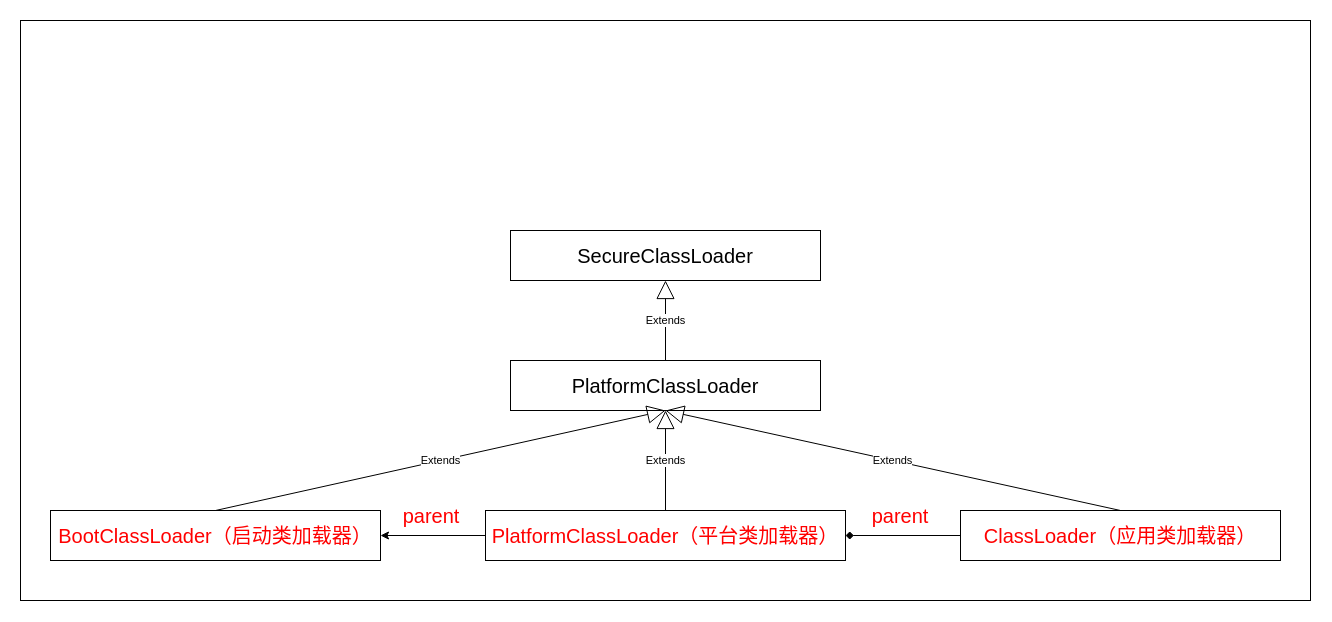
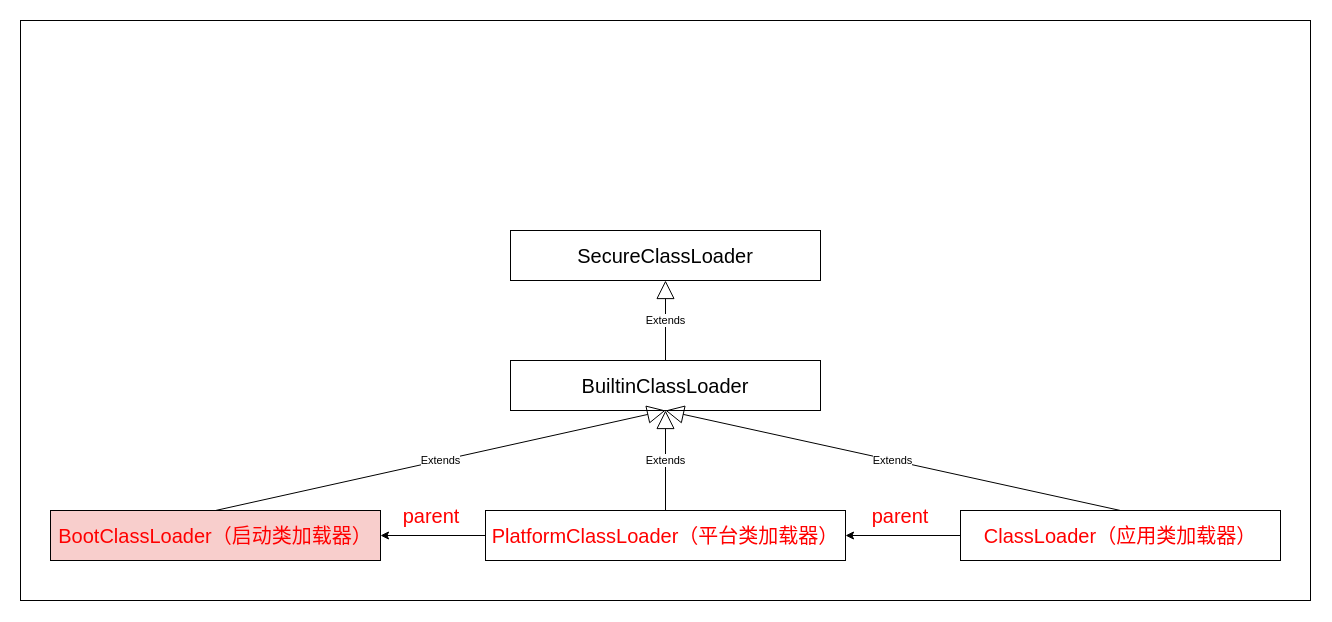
- <mxCell id="4" value="PlatformClassLoader" style="html=1;whiteSpace=wrap;fontSize=20;fontStyle=0;" parent="1" vertex="1"><mxGeometry x="510" y="360" width="310" height="50" as="geometry" /></mxCell>
+ <mxCell id="4" value="BuiltinClassLoader" style="html=1;whiteSpace=wrap;fontSize=20;fontStyle=0;" parent="1" vertex="1"><mxGeometry x="510" y="360" width="310" height="50" as="geometry" /></mxCell>
- <mxCell id="10" value="BootClassLoader（启动类加载器）" style="html=1;whiteSpace=wrap;fontSize=20;fontStyle=0;fontColor=#FF0000;" parent="1" vertex="1"><mxGeometry x="50" y="510" width="330" height="50" as="geometry" /></mxCell>
+ <mxCell id="10" value="BootClassLoader（启动类加载器）" style="html=1;whiteSpace=wrap;fontSize=20;fontStyle=0;fontColor=#FF0000;fillColor=#f8cecc;" parent="1" vertex="1"><mxGeometry x="50" y="510" width="330" height="50" as="geometry" /></mxCell>
- <mxCell id="12" value="" style="endArrow=diamond;html=1;rounded=0;exitX=0;exitY=0.5;exitDx=0;exitDy=0;entryX=1;entryY=0.5;entryDx=0;entryDy=0;" edge="1" parent="1" source="3" target="8"><mxGeometry width="50" height="50" relative="1" as="geometry"><mxPoint x="860" y="560" as="sourcePoint" /><mxPoint x="910" y="510" as="targetPoint" /></mxGeometry></mxCell>
+ <mxCell id="12" value="" style="endArrow=classic;html=1;rounded=0;exitX=0;exitY=0.5;exitDx=0;exitDy=0;entryX=1;entryY=0.5;entryDx=0;entryDy=0;" edge="1" parent="1" source="3" target="8"><mxGeometry width="50" height="50" relative="1" as="geometry"><mxPoint x="860" y="560" as="sourcePoint" /><mxPoint x="910" y="510" as="targetPoint" /></mxGeometry></mxCell>
